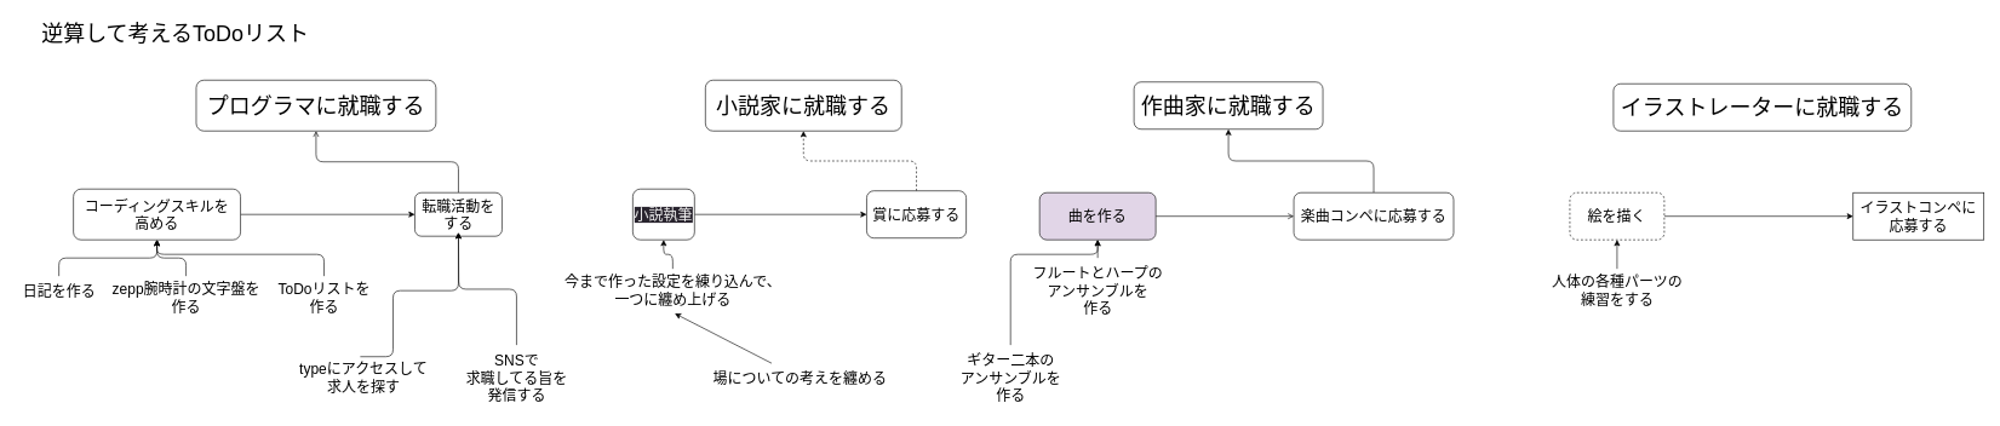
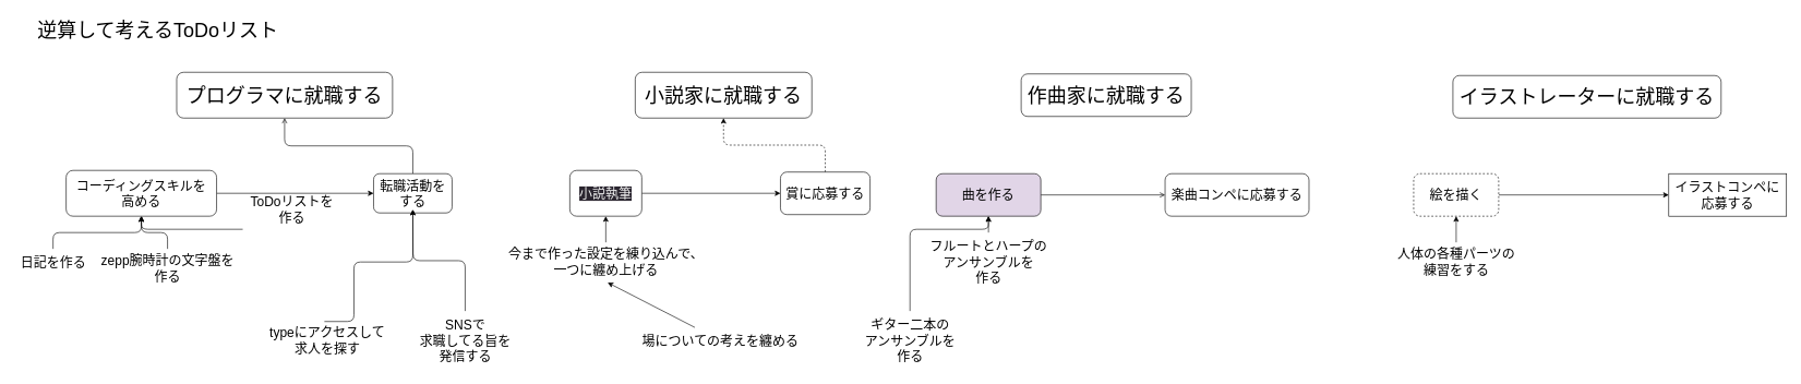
- <mxCell id="28" style="edgeStyle=orthogonalEdgeStyle;html=1;entryX=0.5;entryY=1;entryDx=0;entryDy=0;fontSize=20;" parent="1" source="29" target="25" edge="1"><mxGeometry relative="1" as="geometry" /></mxCell>
- <mxCell id="16" value="&lt;span style=&quot;color: rgb(240, 240, 240); font-family: Helvetica; font-size: 20px; font-style: normal; font-variant-ligatures: normal; font-variant-caps: normal; font-weight: 400; letter-spacing: normal; orphans: 2; text-align: center; text-indent: 0px; text-transform: none; widows: 2; word-spacing: 0px; -webkit-text-stroke-width: 0px; background-color: rgb(42, 37, 47); text-decoration-thickness: initial; text-decoration-style: initial; text-decoration-color: initial; float: none; display: inline !important;&quot;&gt;小説執筆&lt;/span&gt;" style="rounded=1;whiteSpace=wrap;html=1;fontSize=20;" parent="1" vertex="1"><mxGeometry x="870" y="260" width="85" height="70" as="geometry" /></mxCell>
+ <mxCell id="16" value="&lt;span style=&quot;color: rgb(240, 240, 240); font-family: Helvetica; font-size: 20px; font-style: normal; font-variant-ligatures: normal; font-variant-caps: normal; font-weight: 400; letter-spacing: normal; orphans: 2; text-align: center; text-indent: 0px; text-transform: none; widows: 2; word-spacing: 0px; -webkit-text-stroke-width: 0px; background-color: rgb(42, 37, 47); text-decoration-thickness: initial; text-decoration-style: initial; text-decoration-color: initial; float: none; display: inline !important;&quot;&gt;小説執筆&lt;/span&gt;" style="rounded=1;whiteSpace=wrap;html=1;fontSize=20;" parent="1" vertex="1"><mxGeometry x="870" y="260" width="110" height="70" as="geometry" /></mxCell>
- <mxCell id="9" value="ToDoリストを&lt;br&gt;作る" style="text;html=1;align=center;verticalAlign=middle;resizable=0;points=[];autosize=1;strokeColor=none;fillColor=none;fontSize=20;" parent="1" vertex="1"><mxGeometry x="370" y="380" width="150" height="60" as="geometry" /></mxCell>
+ <mxCell id="9" value="ToDoリストを&lt;br&gt;作る" style="text;html=1;align=center;verticalAlign=middle;resizable=0;points=[];autosize=1;strokeColor=none;fillColor=none;fontSize=20;" parent="1" vertex="1"><mxGeometry x="370" y="290" width="150" height="60" as="geometry" /></mxCell>
